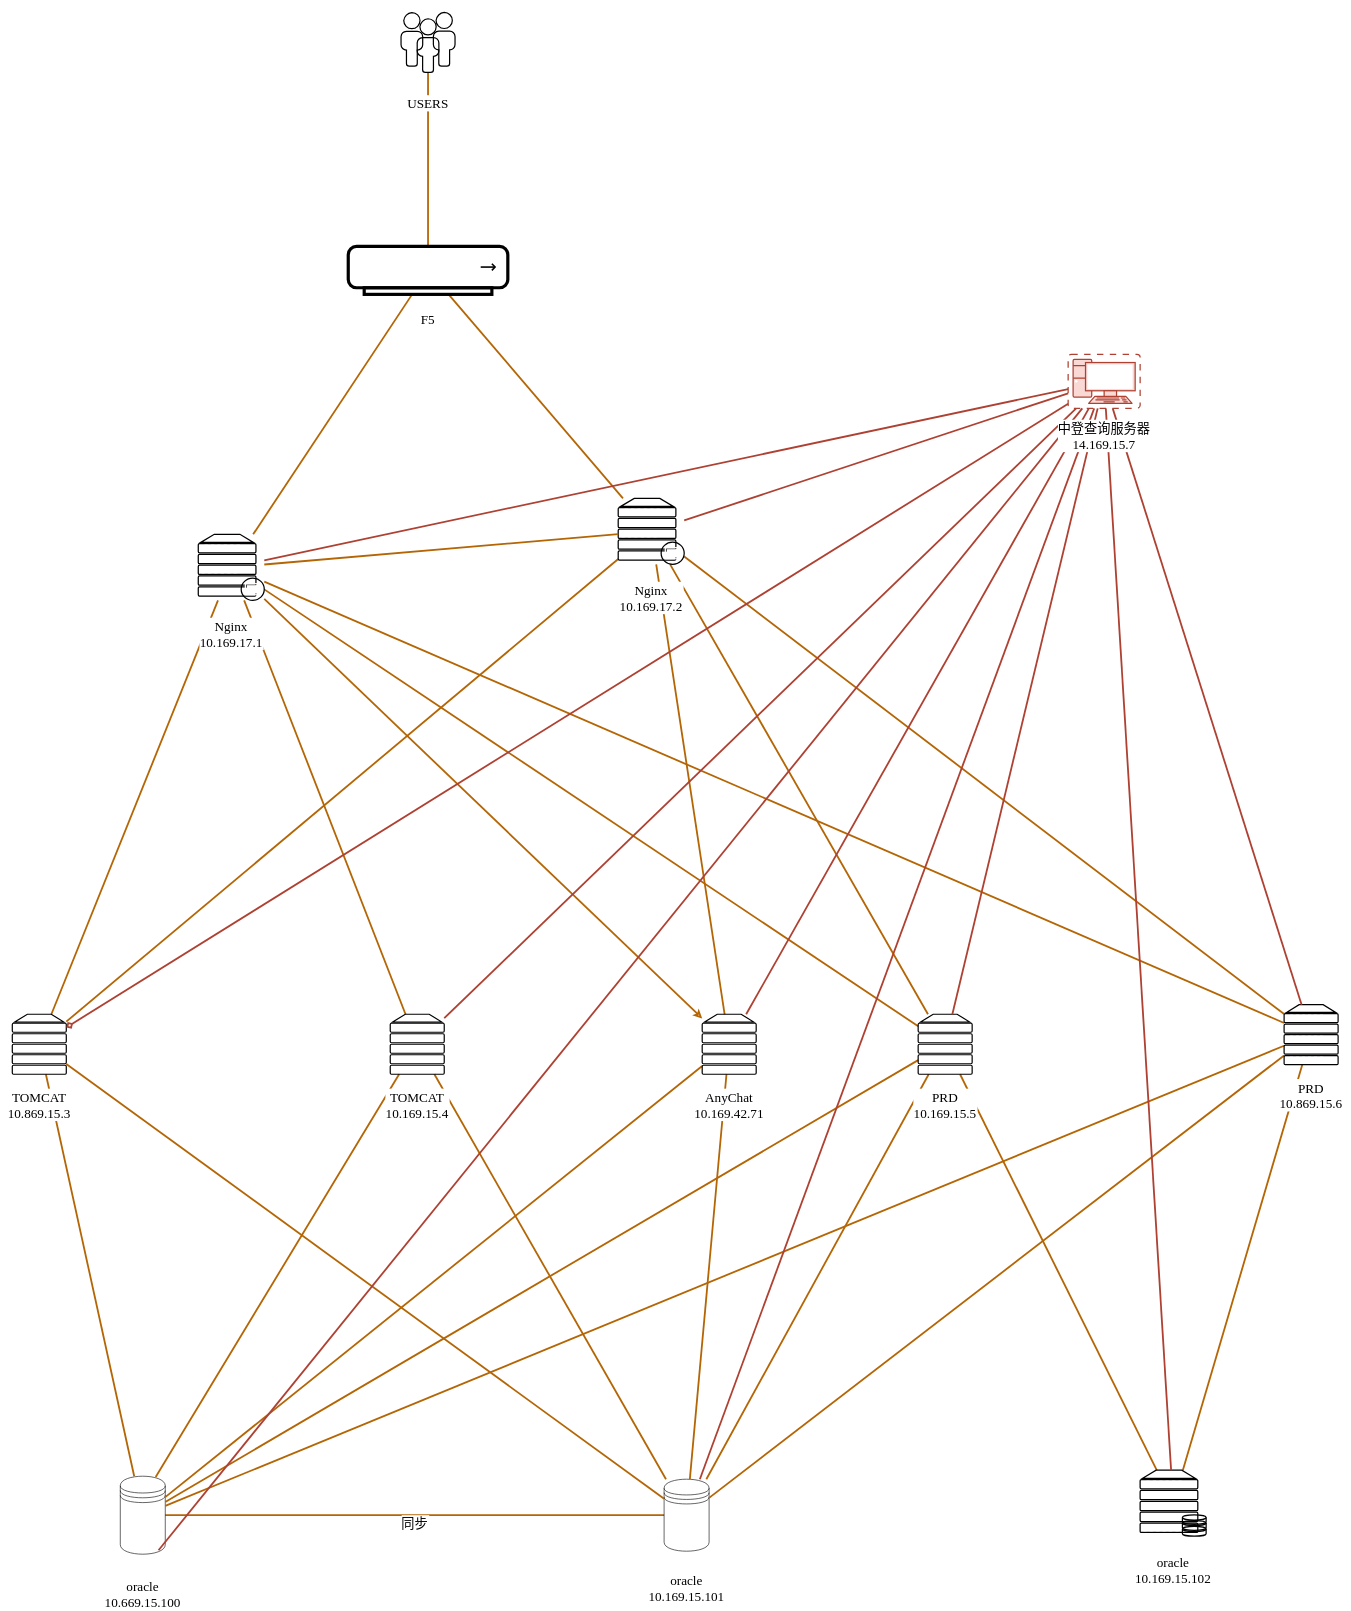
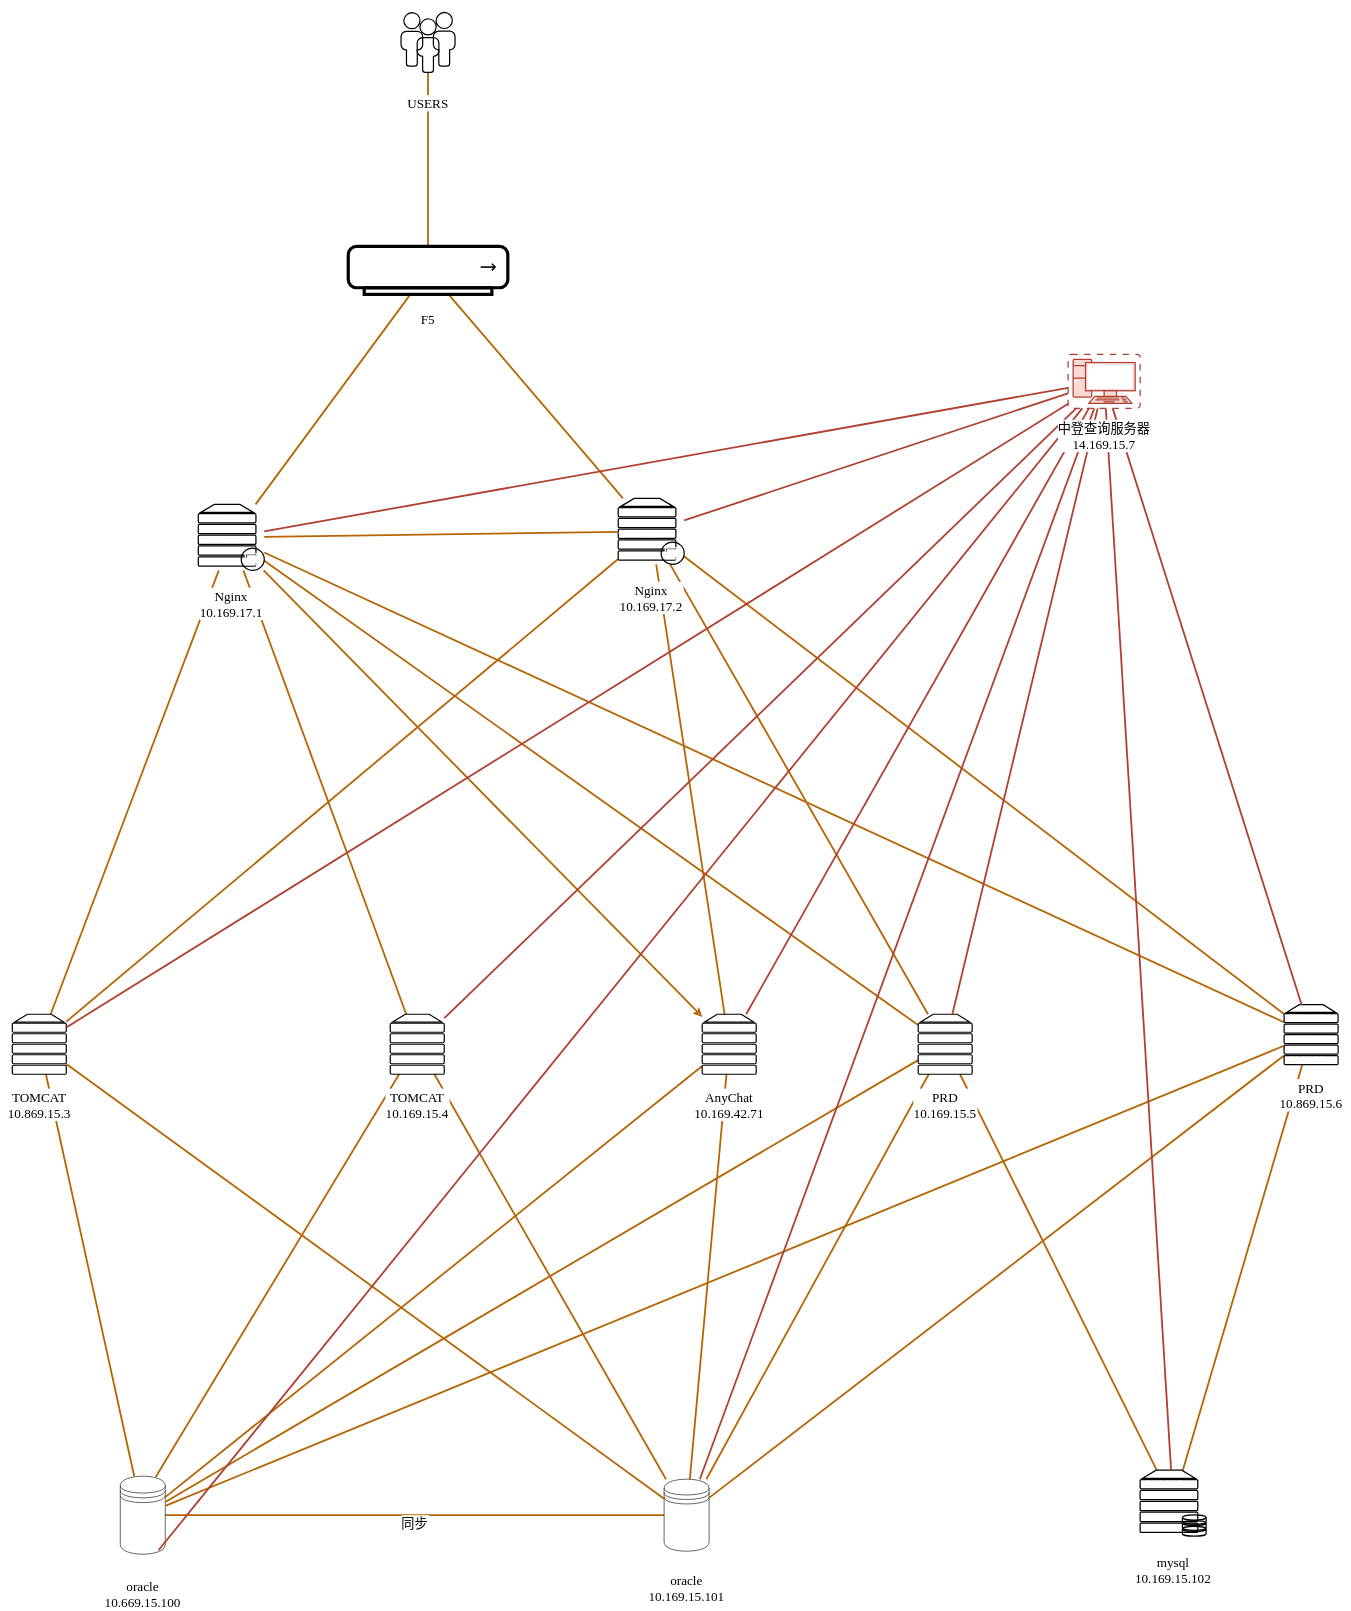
- <mxCell id="21" value="Nginx&#10;10.169.17.1" style="verticalAlign=middle;verticalLabelPosition=bottom;labelPosition=center;align=center;outlineConnect=0;fillColor=none;gradientDirection=north;strokeWidth=2;shape=mxgraph.networks.proxy_server;labelBackgroundColor=default;fontFamily=Tahoma;fontSize=22;" parent="1" vertex="1"><mxGeometry x="330" y="890" width="110" height="110" as="geometry" /></mxCell>
+ <mxCell id="21" value="Nginx&#10;10.169.17.1" style="verticalAlign=middle;verticalLabelPosition=bottom;labelPosition=center;align=center;outlineConnect=0;fillColor=none;gradientDirection=north;strokeWidth=2;shape=mxgraph.networks.proxy_server;labelBackgroundColor=default;fontFamily=Tahoma;fontSize=22;" parent="1" vertex="1"><mxGeometry x="330" y="840" width="110" height="110" as="geometry" /></mxCell>
- <mxCell id="41" style="edgeStyle=none;orthogonalLoop=1;jettySize=auto;labelBackgroundColor=default;fontFamily=Tahoma;fontColor=default;fillColor=#fad9d5;fontSize=22;verticalAlign=middle;endArrow=diamond;endFill=0;startArrow=none;startFill=0;strokeWidth=3;curved=1;strokeColor=#ae4132;" parent="1" source="50" target="24" edge="1"><mxGeometry relative="1" as="geometry" /></mxCell>
+ <mxCell id="41" style="edgeStyle=none;orthogonalLoop=1;jettySize=auto;labelBackgroundColor=default;fontFamily=Tahoma;fontColor=default;fillColor=#fad9d5;fontSize=22;verticalAlign=middle;endArrow=none;endFill=0;startArrow=none;startFill=0;strokeWidth=3;curved=1;strokeColor=#ae4132;" parent="1" source="50" target="24" edge="1"><mxGeometry relative="1" as="geometry" /></mxCell>
- <mxCell id="39" value="oracle&#10;10.169.15.102" style="verticalAlign=middle;verticalLabelPosition=bottom;labelPosition=center;align=center;outlineConnect=0;fillColor=none;gradientDirection=north;strokeWidth=2;shape=mxgraph.networks.server_storage;labelBackgroundColor=default;fontFamily=Tahoma;fontSize=22;" parent="1" vertex="1"><mxGeometry x="1900" y="2450" width="110" height="110" as="geometry" /></mxCell>
+ <mxCell id="39" value="mysql&#10;10.169.15.102" style="verticalAlign=middle;verticalLabelPosition=bottom;labelPosition=center;align=center;outlineConnect=0;fillColor=none;gradientDirection=north;strokeWidth=2;shape=mxgraph.networks.server_storage;labelBackgroundColor=default;fontFamily=Tahoma;fontSize=22;" parent="1" vertex="1"><mxGeometry x="1900" y="2450" width="110" height="110" as="geometry" /></mxCell>
